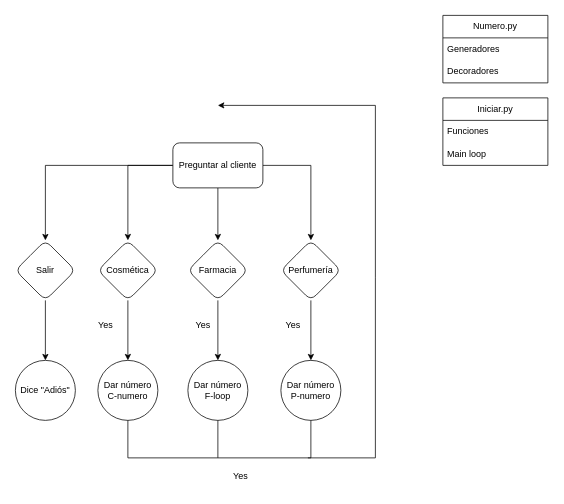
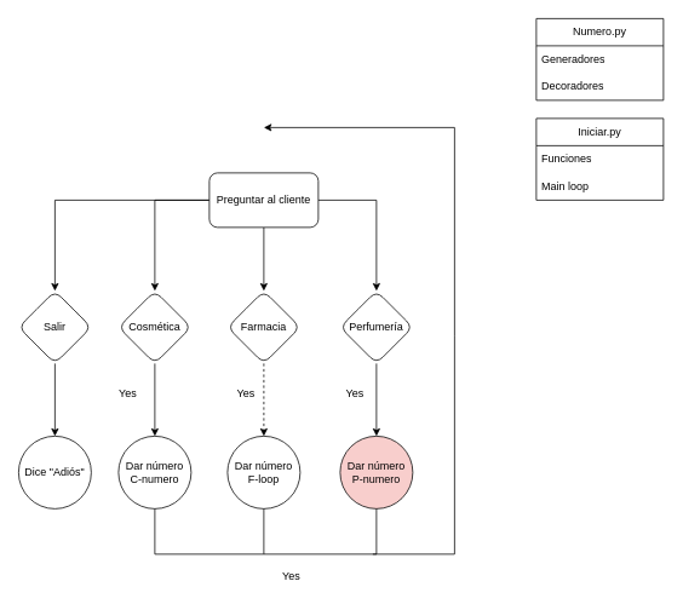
- <mxCell id="9" value="" style="edgeStyle=orthogonalEdgeStyle;rounded=0;orthogonalLoop=1;jettySize=auto;html=1;" edge="1" parent="1" source="10" target="14"><mxGeometry relative="1" as="geometry" /></mxCell>
+ <mxCell id="9" value="" style="edgeStyle=orthogonalEdgeStyle;rounded=0;orthogonalLoop=1;jettySize=auto;html=1;dashed=1;" edge="1" parent="1" source="10" target="14"><mxGeometry relative="1" as="geometry" /></mxCell>
- <mxCell id="15" value="Dar número P-numero" style="ellipse;whiteSpace=wrap;html=1;rounded=1;" vertex="1" parent="1"><mxGeometry x="374" y="480" width="80" height="80" as="geometry" /></mxCell>
+ <mxCell id="15" value="Dar número P-numero" style="ellipse;whiteSpace=wrap;html=1;rounded=1;fillColor=#f8cecc;" vertex="1" parent="1"><mxGeometry x="374" y="480" width="80" height="80" as="geometry" /></mxCell>
